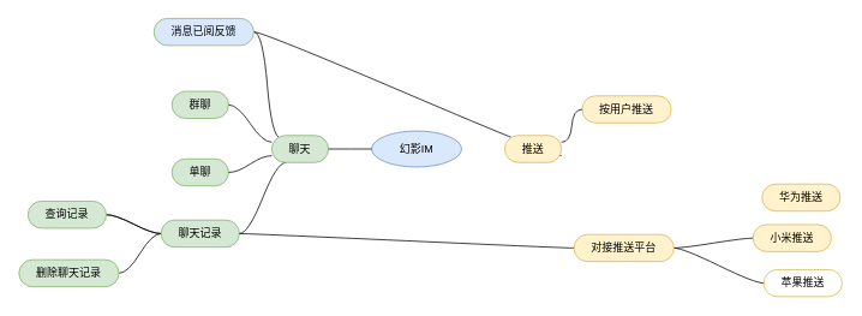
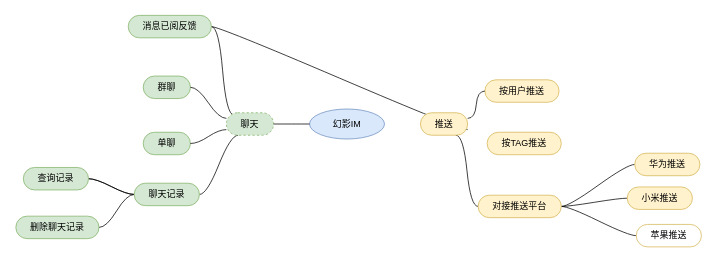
- <mxCell id="30" value="消息已阅反馈" style="whiteSpace=wrap;html=1;rounded=1;arcSize=50;align=center;verticalAlign=middle;strokeWidth=1;autosize=1;spacing=4;treeFolding=1;treeMoving=1;newEdgeStyle={&quot;edgeStyle&quot;:&quot;entityRelationEdgeStyle&quot;,&quot;startArrow&quot;:&quot;none&quot;,&quot;endArrow&quot;:&quot;none&quot;,&quot;segment&quot;:10,&quot;curved&quot;:1,&quot;sourcePerimeterSpacing&quot;:0,&quot;targetPerimeterSpacing&quot;:0};fillColor=#dae8fc;strokeColor=#82b366;" vertex="1" parent="1"><mxGeometry x="170" y="20" width="111" height="30" as="geometry" /></mxCell>
+ <mxCell id="30" value="消息已阅反馈" style="whiteSpace=wrap;html=1;rounded=1;arcSize=50;align=center;verticalAlign=middle;strokeWidth=1;autosize=1;spacing=4;treeFolding=1;treeMoving=1;newEdgeStyle={&quot;edgeStyle&quot;:&quot;entityRelationEdgeStyle&quot;,&quot;startArrow&quot;:&quot;none&quot;,&quot;endArrow&quot;:&quot;none&quot;,&quot;segment&quot;:10,&quot;curved&quot;:1,&quot;sourcePerimeterSpacing&quot;:0,&quot;targetPerimeterSpacing&quot;:0};fillColor=#d5e8d4;strokeColor=#82b366;" vertex="1" parent="1"><mxGeometry x="170" y="20" width="111" height="30" as="geometry" /></mxCell>
- <mxCell id="15" value="聊天" style="whiteSpace=wrap;html=1;rounded=1;arcSize=50;align=center;verticalAlign=middle;strokeWidth=1;autosize=1;spacing=4;treeFolding=1;treeMoving=1;newEdgeStyle={&quot;edgeStyle&quot;:&quot;entityRelationEdgeStyle&quot;,&quot;startArrow&quot;:&quot;none&quot;,&quot;endArrow&quot;:&quot;none&quot;,&quot;segment&quot;:10,&quot;curved&quot;:1,&quot;sourcePerimeterSpacing&quot;:0,&quot;targetPerimeterSpacing&quot;:0};fillColor=#d5e8d4;strokeColor=#82b366;" vertex="1" parent="1"><mxGeometry x="301" y="150" width="63" height="30" as="geometry" /></mxCell>
+ <mxCell id="15" value="聊天" style="whiteSpace=wrap;html=1;rounded=1;arcSize=50;align=center;verticalAlign=middle;strokeWidth=1;autosize=1;spacing=4;treeFolding=1;treeMoving=1;newEdgeStyle={&quot;edgeStyle&quot;:&quot;entityRelationEdgeStyle&quot;,&quot;startArrow&quot;:&quot;none&quot;,&quot;endArrow&quot;:&quot;none&quot;,&quot;segment&quot;:10,&quot;curved&quot;:1,&quot;sourcePerimeterSpacing&quot;:0,&quot;targetPerimeterSpacing&quot;:0};fillColor=#d5e8d4;strokeColor=#82b366;dashed=1;" vertex="1" parent="1"><mxGeometry x="301" y="150" width="63" height="30" as="geometry" /></mxCell>
+ <mxCell id="5" value="按TAG推送" style="whiteSpace=wrap;html=1;rounded=1;arcSize=50;align=center;verticalAlign=middle;strokeWidth=1;autosize=1;spacing=4;treeFolding=1;treeMoving=1;newEdgeStyle={&quot;edgeStyle&quot;:&quot;entityRelationEdgeStyle&quot;,&quot;startArrow&quot;:&quot;none&quot;,&quot;endArrow&quot;:&quot;none&quot;,&quot;segment&quot;:10,&quot;curved&quot;:1,&quot;sourcePerimeterSpacing&quot;:0,&quot;targetPerimeterSpacing&quot;:0};fillColor=#fff2cc;strokeColor=#d6b656;" vertex="1" parent="1"><mxGeometry x="649" y="176" width="99" height="30" as="geometry" /></mxCell>
+ <mxCell id="7" value="" style="edgeStyle=entityRelationEdgeStyle;rounded=0;orthogonalLoop=1;jettySize=auto;html=1;startArrow=none;endArrow=none;segment=10;curved=1;sourcePerimeterSpacing=0;targetPerimeterSpacing=0;exitX=0.75;exitY=1;exitDx=0;exitDy=0;" edge="1" parent="1" source="8" target="24"><mxGeometry relative="1" as="geometry" /></mxCell>
- <mxCell id="21" value="" style="edgeStyle=entityRelationEdgeStyle;rounded=0;orthogonalLoop=1;jettySize=auto;html=1;startArrow=none;endArrow=none;segment=10;curved=1;sourcePerimeterSpacing=0;targetPerimeterSpacing=0;" edge="1" parent="1" source="24" target="20"><mxGeometry relative="1" as="geometry" /></mxCell>
+ <mxCell id="21" value="" style="edgeStyle=entityRelationEdgeStyle;rounded=0;orthogonalLoop=1;jettySize=auto;html=1;startArrow=none;endArrow=none;segment=10;curved=1;sourcePerimeterSpacing=0;targetPerimeterSpacing=0;" edge="1" parent="1" source="24" target="25"><mxGeometry relative="1" as="geometry" /></mxCell>
